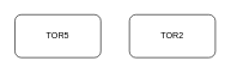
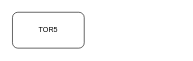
- <mxCell id="2" value="&lt;div&gt;TOR2&lt;/div&gt;" style="rounded=1;whiteSpace=wrap;html=1;" vertex="1" parent="1"><mxGeometry x="180" y="20" width="120" height="60" as="geometry" /></mxCell>
